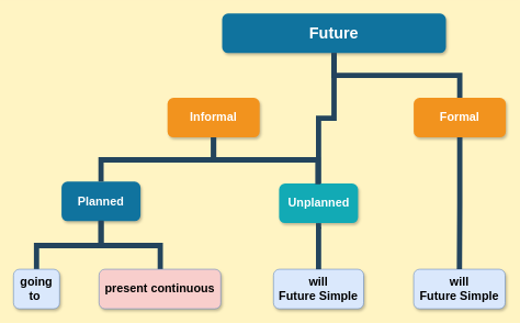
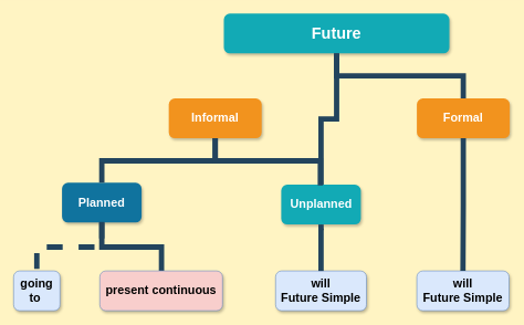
- <mxCell id="2" value="Future" style="whiteSpace=wrap;rounded=1;shadow=1;fillColor=#10739E;strokeColor=none;fontColor=#FFFFFF;fontStyle=1;fontSize=24" parent="1" vertex="1"><mxGeometry x="337" y="20" width="340" height="60" as="geometry" /></mxCell>
+ <mxCell id="2" value="Future" style="whiteSpace=wrap;rounded=1;shadow=1;fillColor=#12aab5;strokeColor=none;fontColor=#FFFFFF;fontStyle=1;fontSize=24;" parent="1" vertex="1"><mxGeometry x="337" y="20" width="340" height="60" as="geometry" /></mxCell>
- <mxCell id="14" value="" style="edgeStyle=elbowEdgeStyle;elbow=vertical;rounded=0;fontColor=#000000;endArrow=none;endFill=0;strokeWidth=8;strokeColor=#23445D;exitX=0.5;exitY=1;exitDx=0;exitDy=0;entryX=0.5;entryY=0;entryDx=0;entryDy=0;" edge="1" parent="1" source="6" target="16"><mxGeometry width="100" height="100" relative="1" as="geometry"><mxPoint x="175" y="338" as="sourcePoint" /><mxPoint x="75" y="408" as="targetPoint" /></mxGeometry></mxCell>
+ <mxCell id="14" value="" style="edgeStyle=elbowEdgeStyle;elbow=vertical;rounded=0;fontColor=#000000;endArrow=none;endFill=0;strokeWidth=8;strokeColor=#23445D;exitX=0.5;exitY=1;exitDx=0;exitDy=0;entryX=0.5;entryY=0;entryDx=0;entryDy=0;dashed=1;" edge="1" parent="1" source="6" target="16"><mxGeometry width="100" height="100" relative="1" as="geometry"><mxPoint x="175" y="338" as="sourcePoint" /><mxPoint x="75" y="408" as="targetPoint" /></mxGeometry></mxCell>
